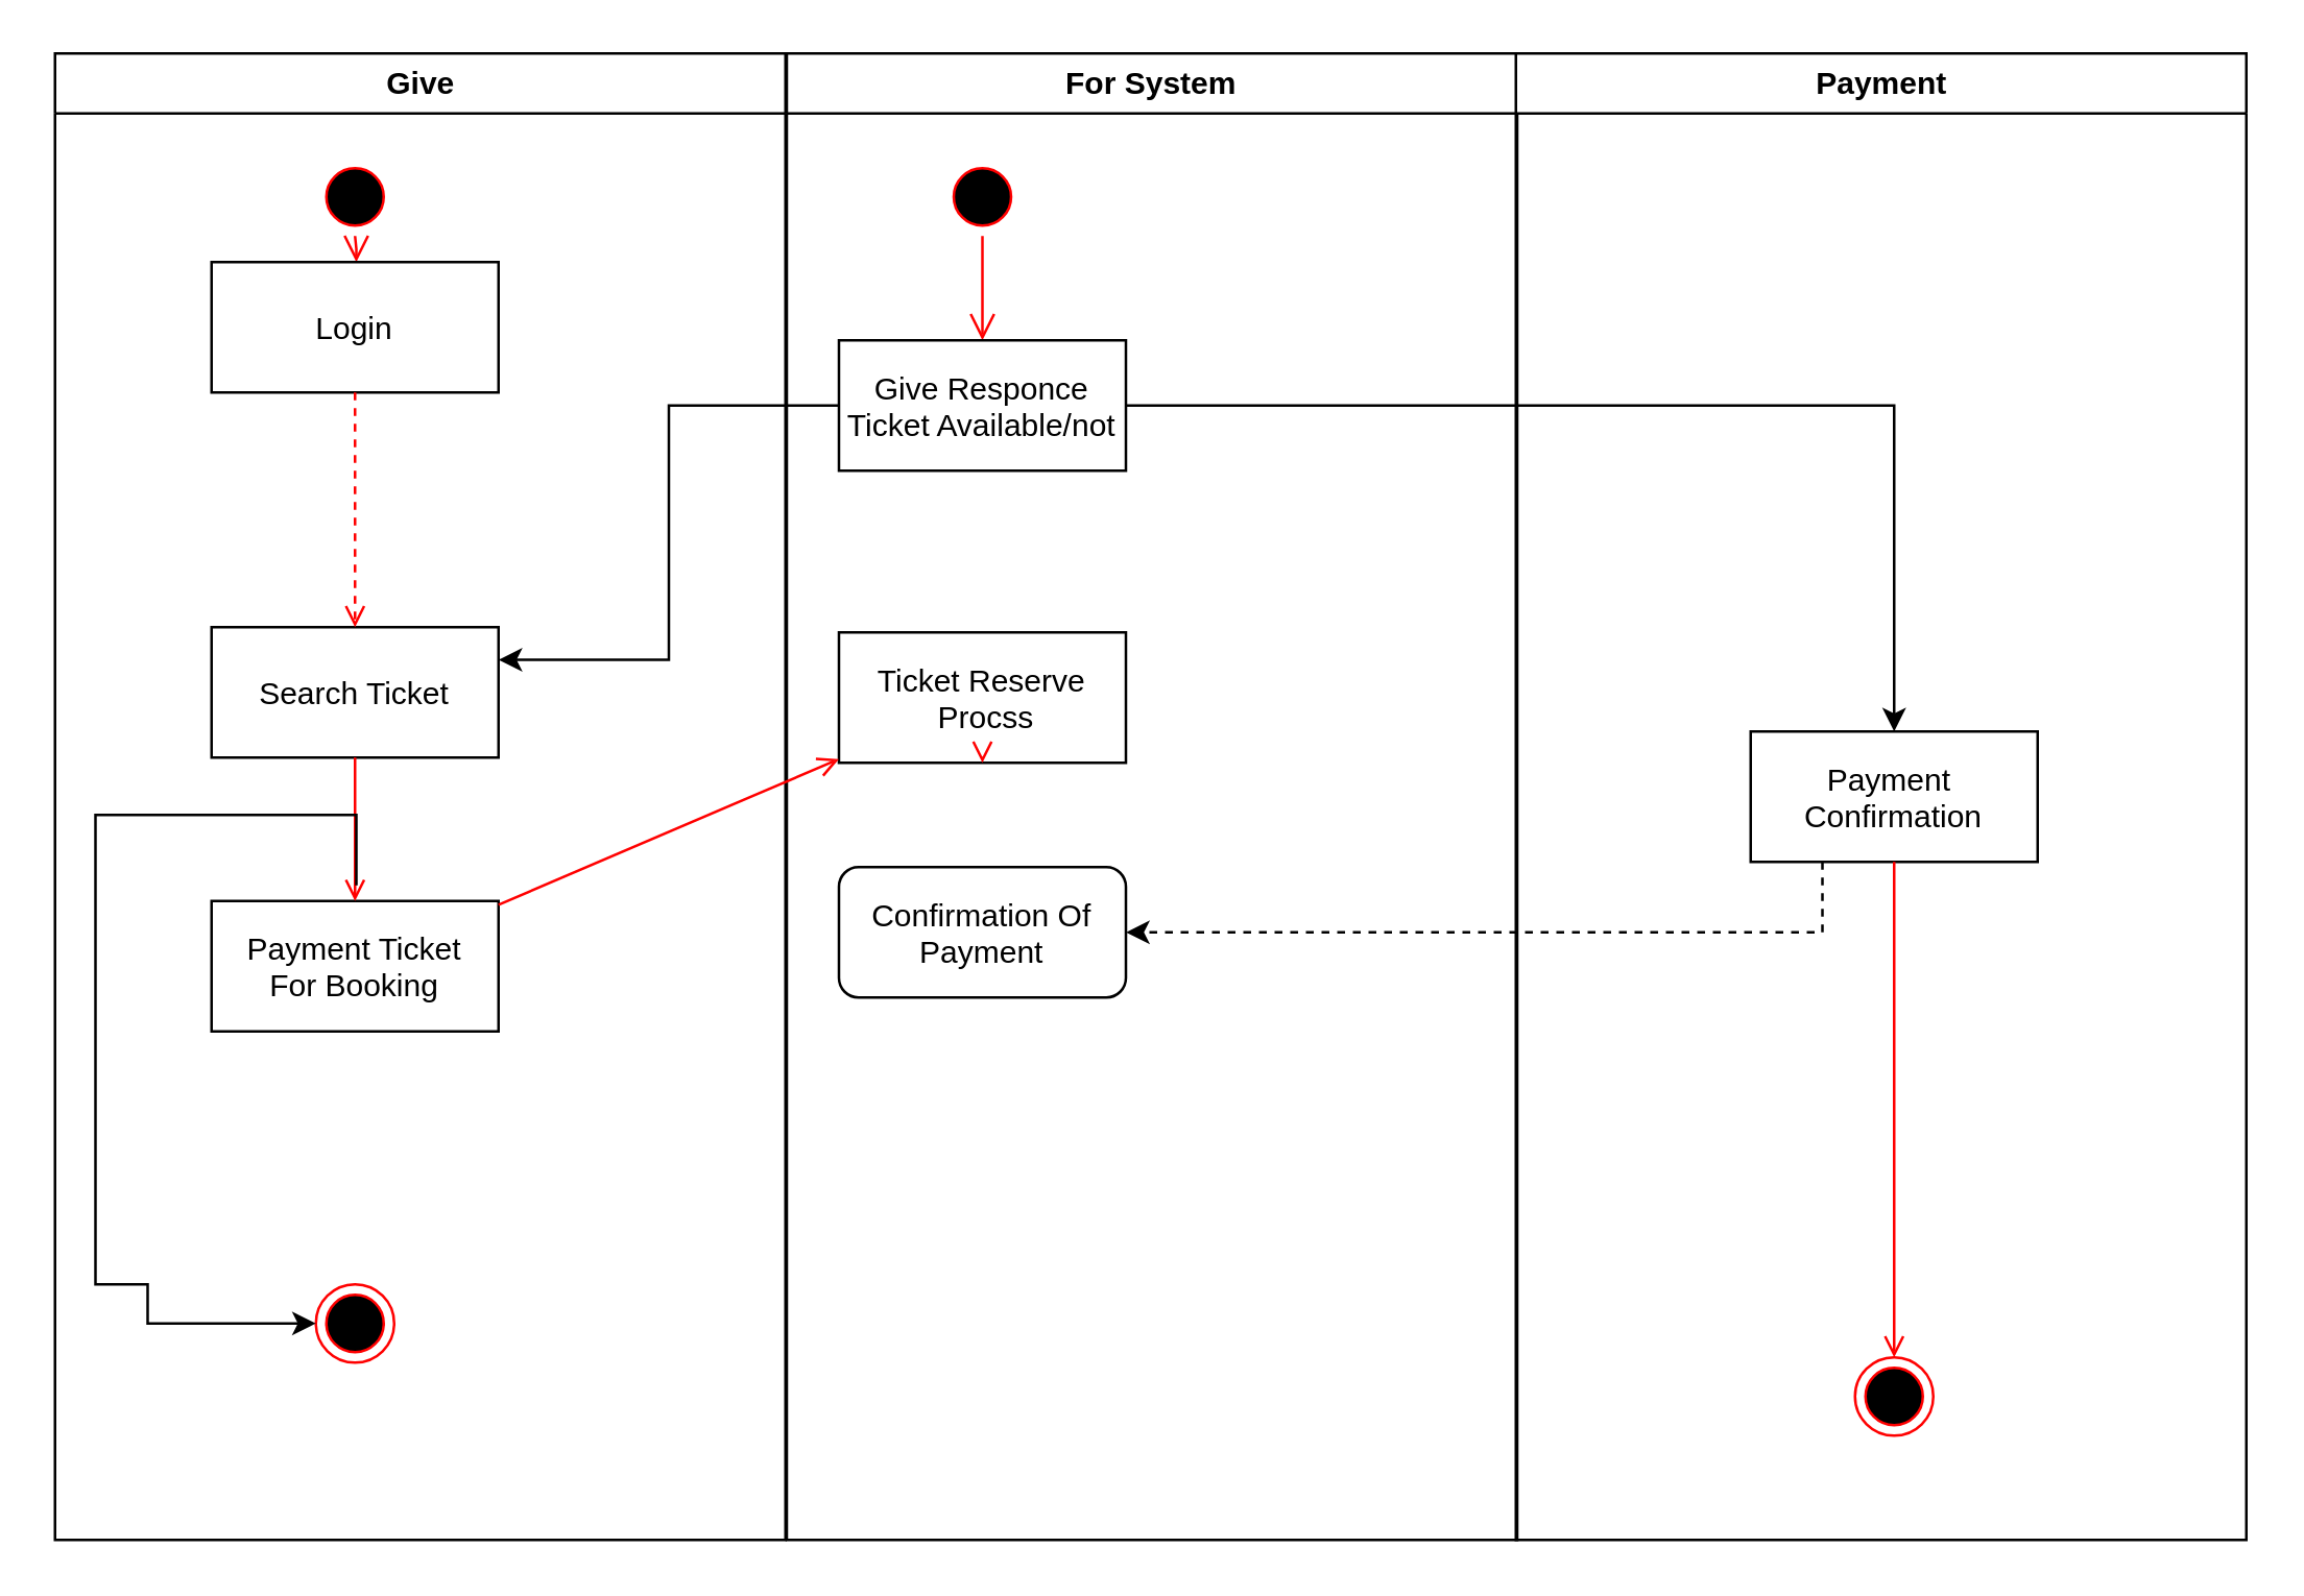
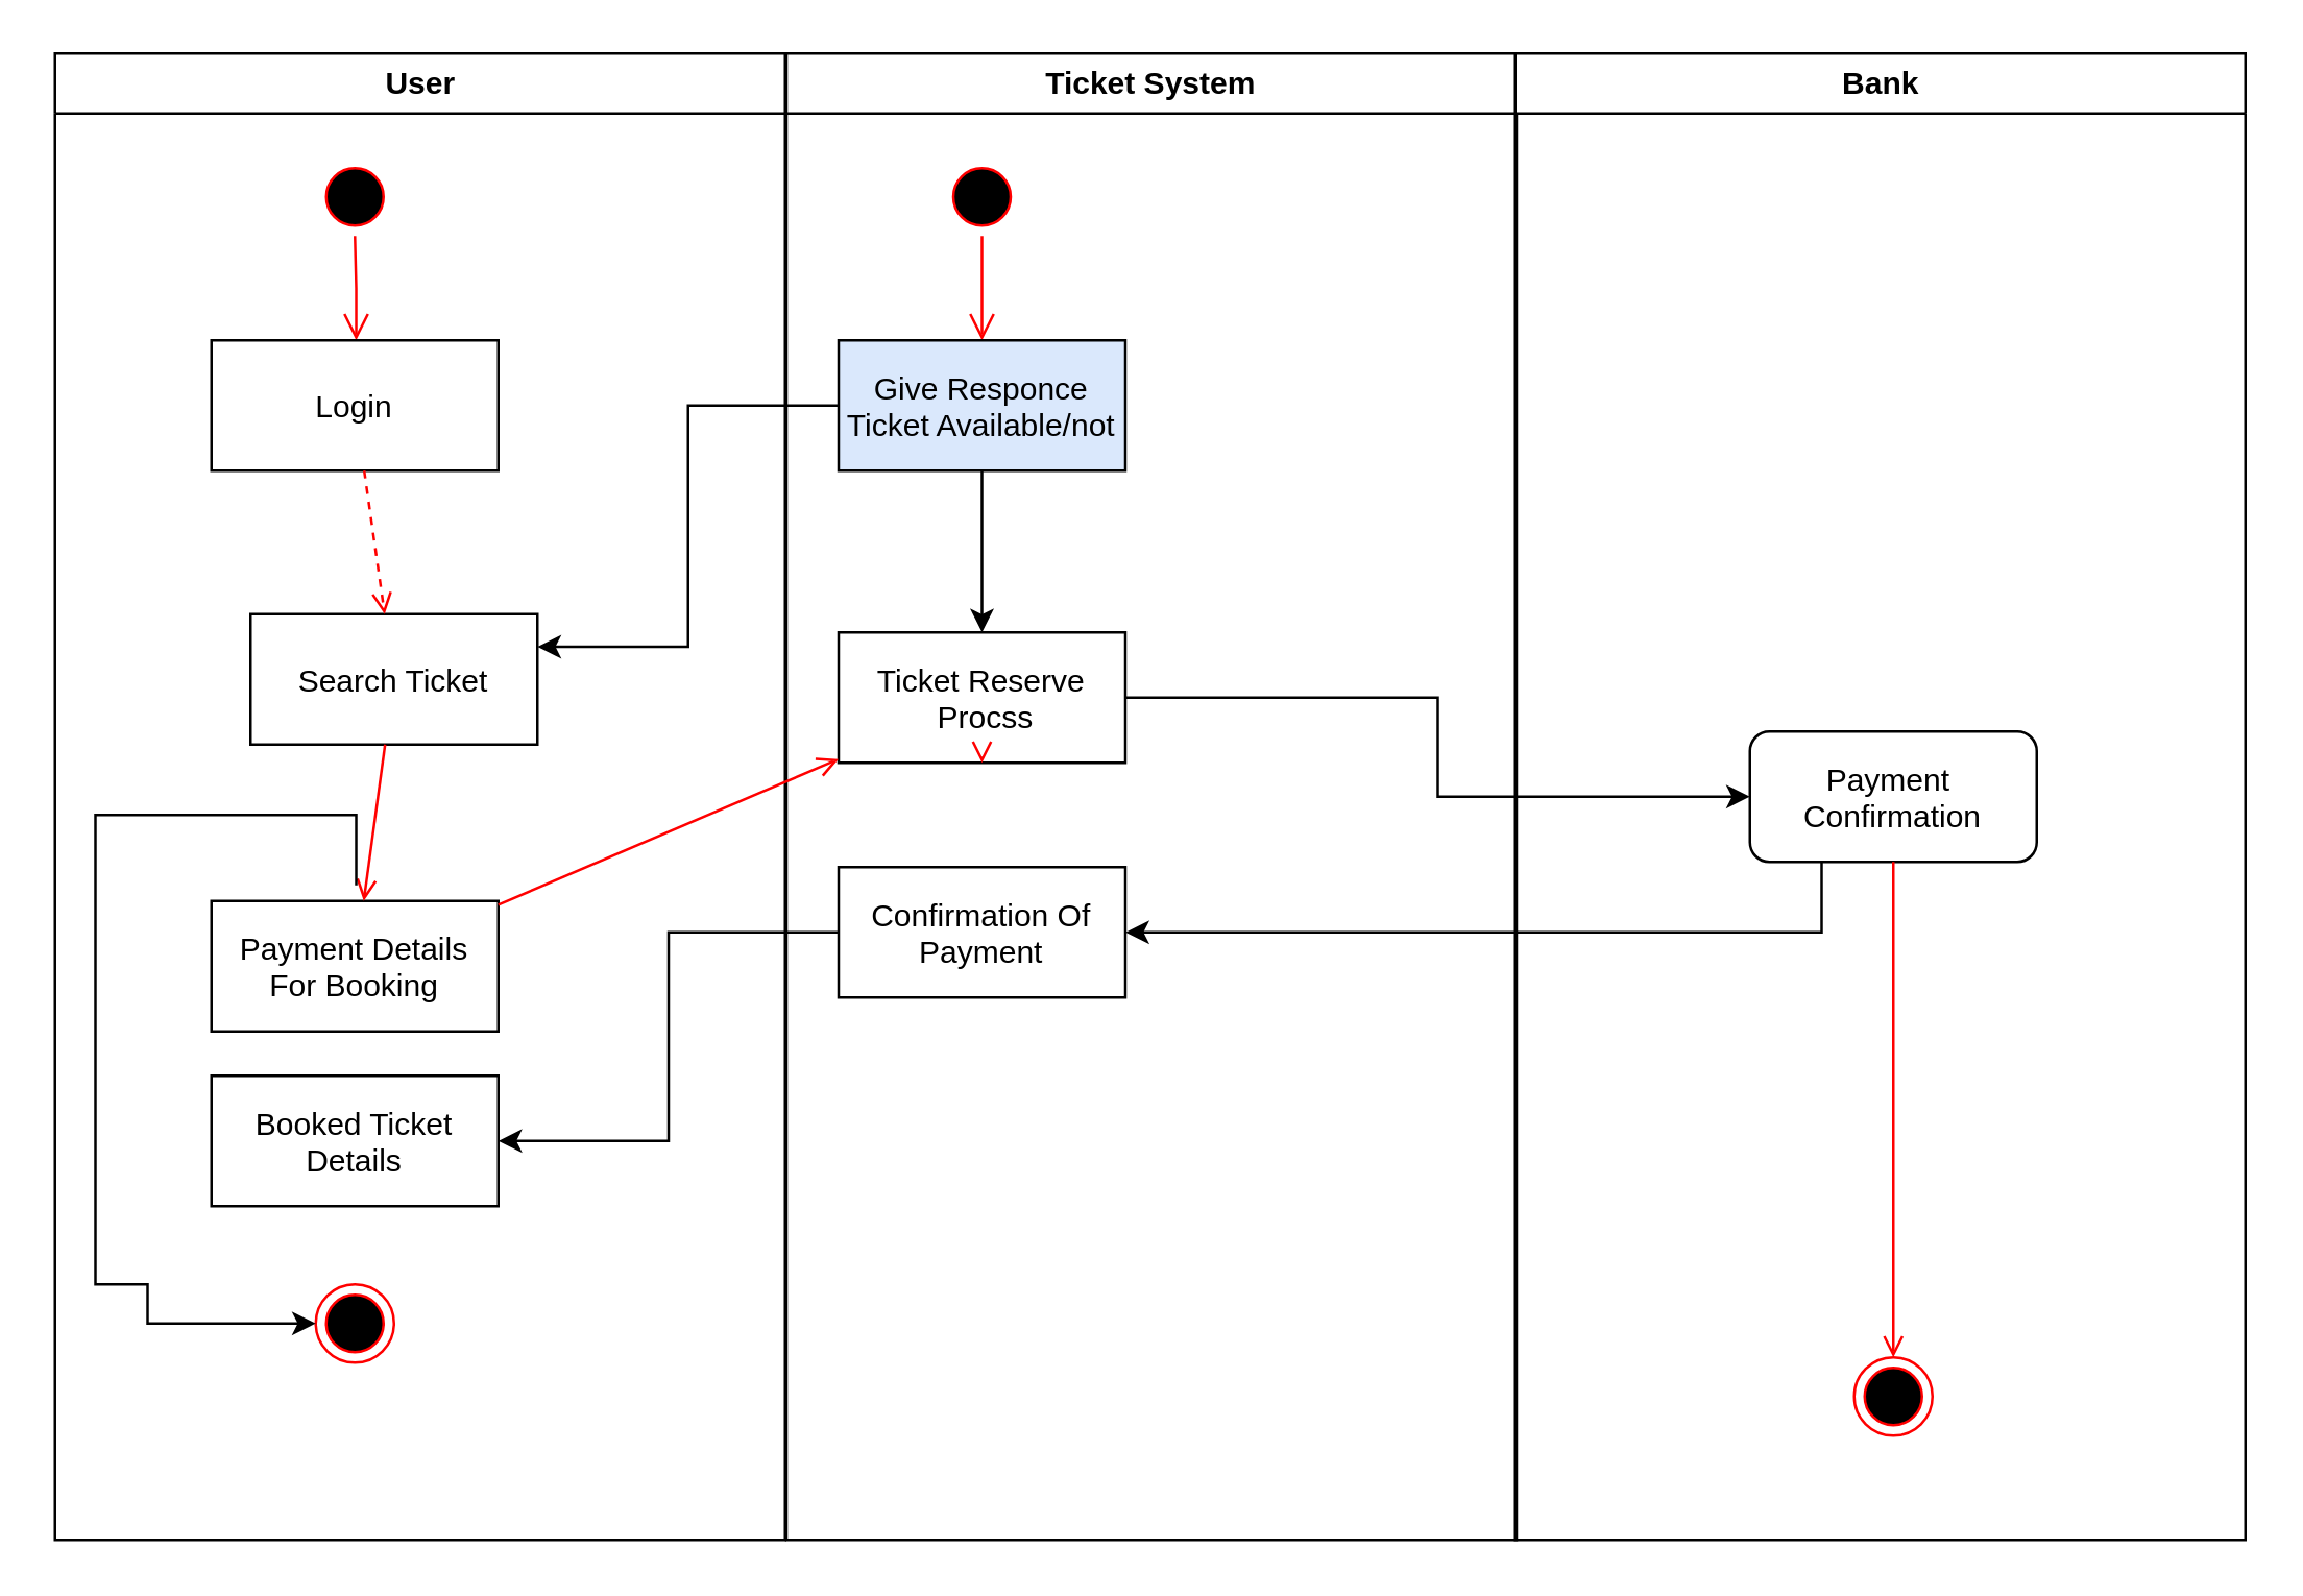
- <mxCell id="2" value="Give" style="swimlane;whiteSpace=wrap" parent="1" vertex="1"><mxGeometry x="20.5" y="20" width="280" height="570" as="geometry" /></mxCell>
+ <mxCell id="2" value="User" style="swimlane;whiteSpace=wrap" parent="1" vertex="1"><mxGeometry x="20.5" y="20" width="280" height="570" as="geometry" /></mxCell>
- <mxCell id="12" value="For System" style="swimlane;whiteSpace=wrap;startSize=23;" parent="1" vertex="1"><mxGeometry x="301" y="20" width="280" height="570" as="geometry" /></mxCell>
+ <mxCell id="12" value="Ticket System" style="swimlane;whiteSpace=wrap;startSize=23;" parent="1" vertex="1"><mxGeometry x="301" y="20" width="280" height="570" as="geometry" /></mxCell>
- <mxCell id="20" value="Payment" style="swimlane;whiteSpace=wrap;startSize=23;" parent="1" vertex="1"><mxGeometry x="580.5" y="20" width="280" height="570" as="geometry" /></mxCell>
+ <mxCell id="20" value="Bank" style="swimlane;whiteSpace=wrap;startSize=23;" parent="1" vertex="1"><mxGeometry x="580.5" y="20" width="280" height="570" as="geometry" /></mxCell>
- <mxCell id="5" value="Login" style="" parent="2" vertex="1"><mxGeometry x="60" y="80" width="110" height="50" as="geometry" /></mxCell>
+ <mxCell id="5" value="Login" style="" parent="2" vertex="1"><mxGeometry x="60" y="110" width="110" height="50" as="geometry" /></mxCell>
- <mxCell id="16" value="Give Responce&#10;Ticket Available/not" style="" parent="12" vertex="1"><mxGeometry x="20" y="110" width="110" height="50" as="geometry" /></mxCell>
+ <mxCell id="16" value="Give Responce&#10;Ticket Available/not" style="fillColor=#dae8fc;" parent="12" vertex="1"><mxGeometry x="20" y="110" width="110" height="50" as="geometry" /></mxCell>
- <mxCell id="15" style="edgeStyle=orthogonalEdgeStyle;rounded=0;orthogonalLoop=1;jettySize=auto;html=1;" edge="1" parent="12" source="16" target="21"><mxGeometry relative="1" as="geometry" /></mxCell>
+ <mxCell id="15" style="edgeStyle=orthogonalEdgeStyle;rounded=0;orthogonalLoop=1;jettySize=auto;html=1;" edge="1" parent="12" source="16" target="17"><mxGeometry relative="1" as="geometry" /></mxCell>
- <mxCell id="6" value="Search Ticket" style="" parent="2" vertex="1"><mxGeometry x="60" y="220" width="110" height="50" as="geometry" /></mxCell>
+ <mxCell id="6" value="Search Ticket" style="" parent="2" vertex="1"><mxGeometry x="75" y="215" width="110" height="50" as="geometry" /></mxCell>
+ <mxCell id="27" style="edgeStyle=orthogonalEdgeStyle;rounded=0;orthogonalLoop=1;jettySize=auto;html=1;" edge="1" parent="1" source="17" target="21"><mxGeometry relative="1" as="geometry" /></mxCell>
- <mxCell id="21" value="Payment &#10;Confirmation" style="" parent="20" vertex="1"><mxGeometry x="90" y="260" width="110" height="50" as="geometry" /></mxCell>
+ <mxCell id="21" value="Payment &#10;Confirmation" style="rounded=1;" parent="20" vertex="1"><mxGeometry x="90" y="260" width="110" height="50" as="geometry" /></mxCell>
- <mxCell id="19" value="Confirmation Of&#10;Payment" style="rounded=1;" vertex="1" parent="12"><mxGeometry x="20" y="312" width="110" height="50" as="geometry" /></mxCell>
+ <mxCell id="19" value="Confirmation Of&#10;Payment" style="" vertex="1" parent="12"><mxGeometry x="20" y="312" width="110" height="50" as="geometry" /></mxCell>
- <mxCell id="28" style="edgeStyle=orthogonalEdgeStyle;rounded=0;orthogonalLoop=1;jettySize=auto;html=1;exitX=0.25;exitY=1;exitDx=0;exitDy=0;entryX=1;entryY=0.5;entryDx=0;entryDy=0;dashed=1;" edge="1" parent="1" source="21" target="19"><mxGeometry relative="1" as="geometry"><mxPoint x="636" y="362" as="targetPoint" /></mxGeometry></mxCell>
+ <mxCell id="28" style="edgeStyle=orthogonalEdgeStyle;rounded=0;orthogonalLoop=1;jettySize=auto;html=1;exitX=0.25;exitY=1;exitDx=0;exitDy=0;entryX=1;entryY=0.5;entryDx=0;entryDy=0;" edge="1" parent="1" source="21" target="19"><mxGeometry relative="1" as="geometry"><mxPoint x="636" y="362" as="targetPoint" /></mxGeometry></mxCell>
- <mxCell id="8" value="Payment Ticket&#10;For Booking" style="" parent="2" vertex="1"><mxGeometry x="60" y="325" width="110" height="50" as="geometry" /></mxCell>
+ <mxCell id="8" value="Payment Details&#10;For Booking" style="" parent="2" vertex="1"><mxGeometry x="60" y="325" width="110" height="50" as="geometry" /></mxCell>
+ <mxCell id="29" style="edgeStyle=orthogonalEdgeStyle;rounded=0;orthogonalLoop=1;jettySize=auto;html=1;entryX=1;entryY=0.5;entryDx=0;entryDy=0;" edge="1" parent="1" source="19" target="11"><mxGeometry relative="1" as="geometry"><mxPoint x="236" y="452" as="targetPoint" /></mxGeometry></mxCell>
+ <mxCell id="11" value="Booked Ticket&#10;Details" style="" vertex="1" parent="2"><mxGeometry x="60" y="392" width="110" height="50" as="geometry" /></mxCell>
